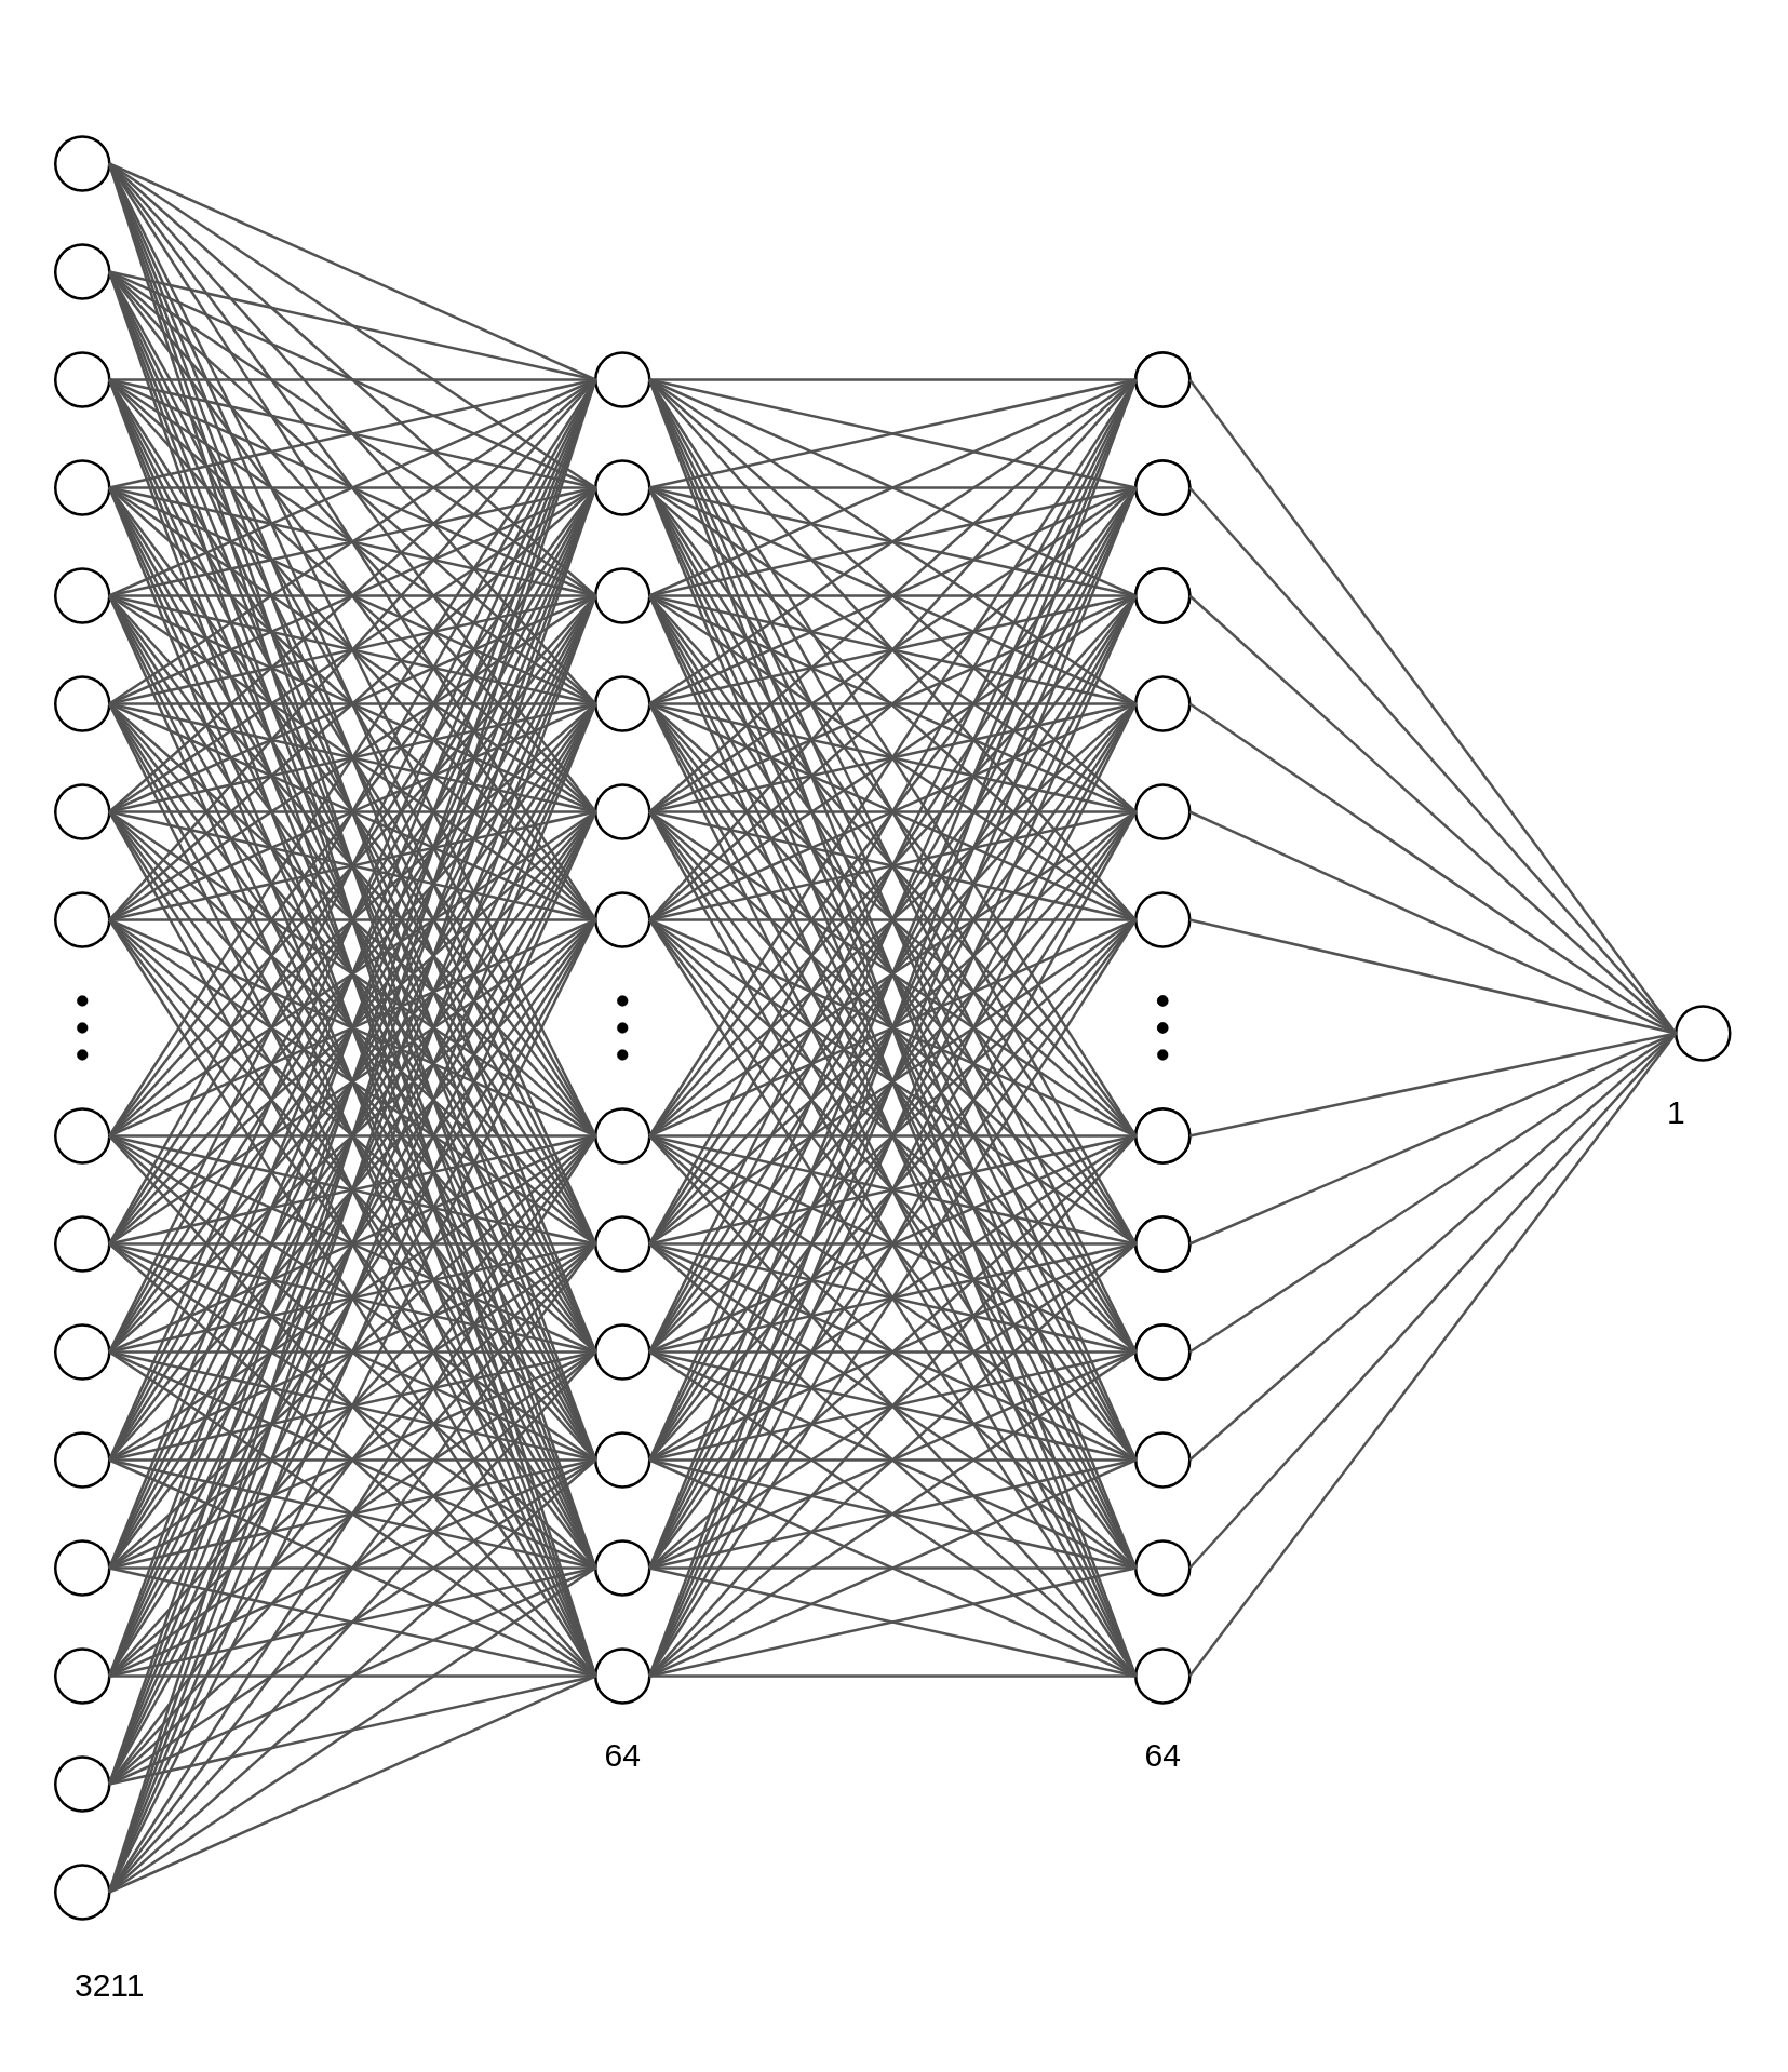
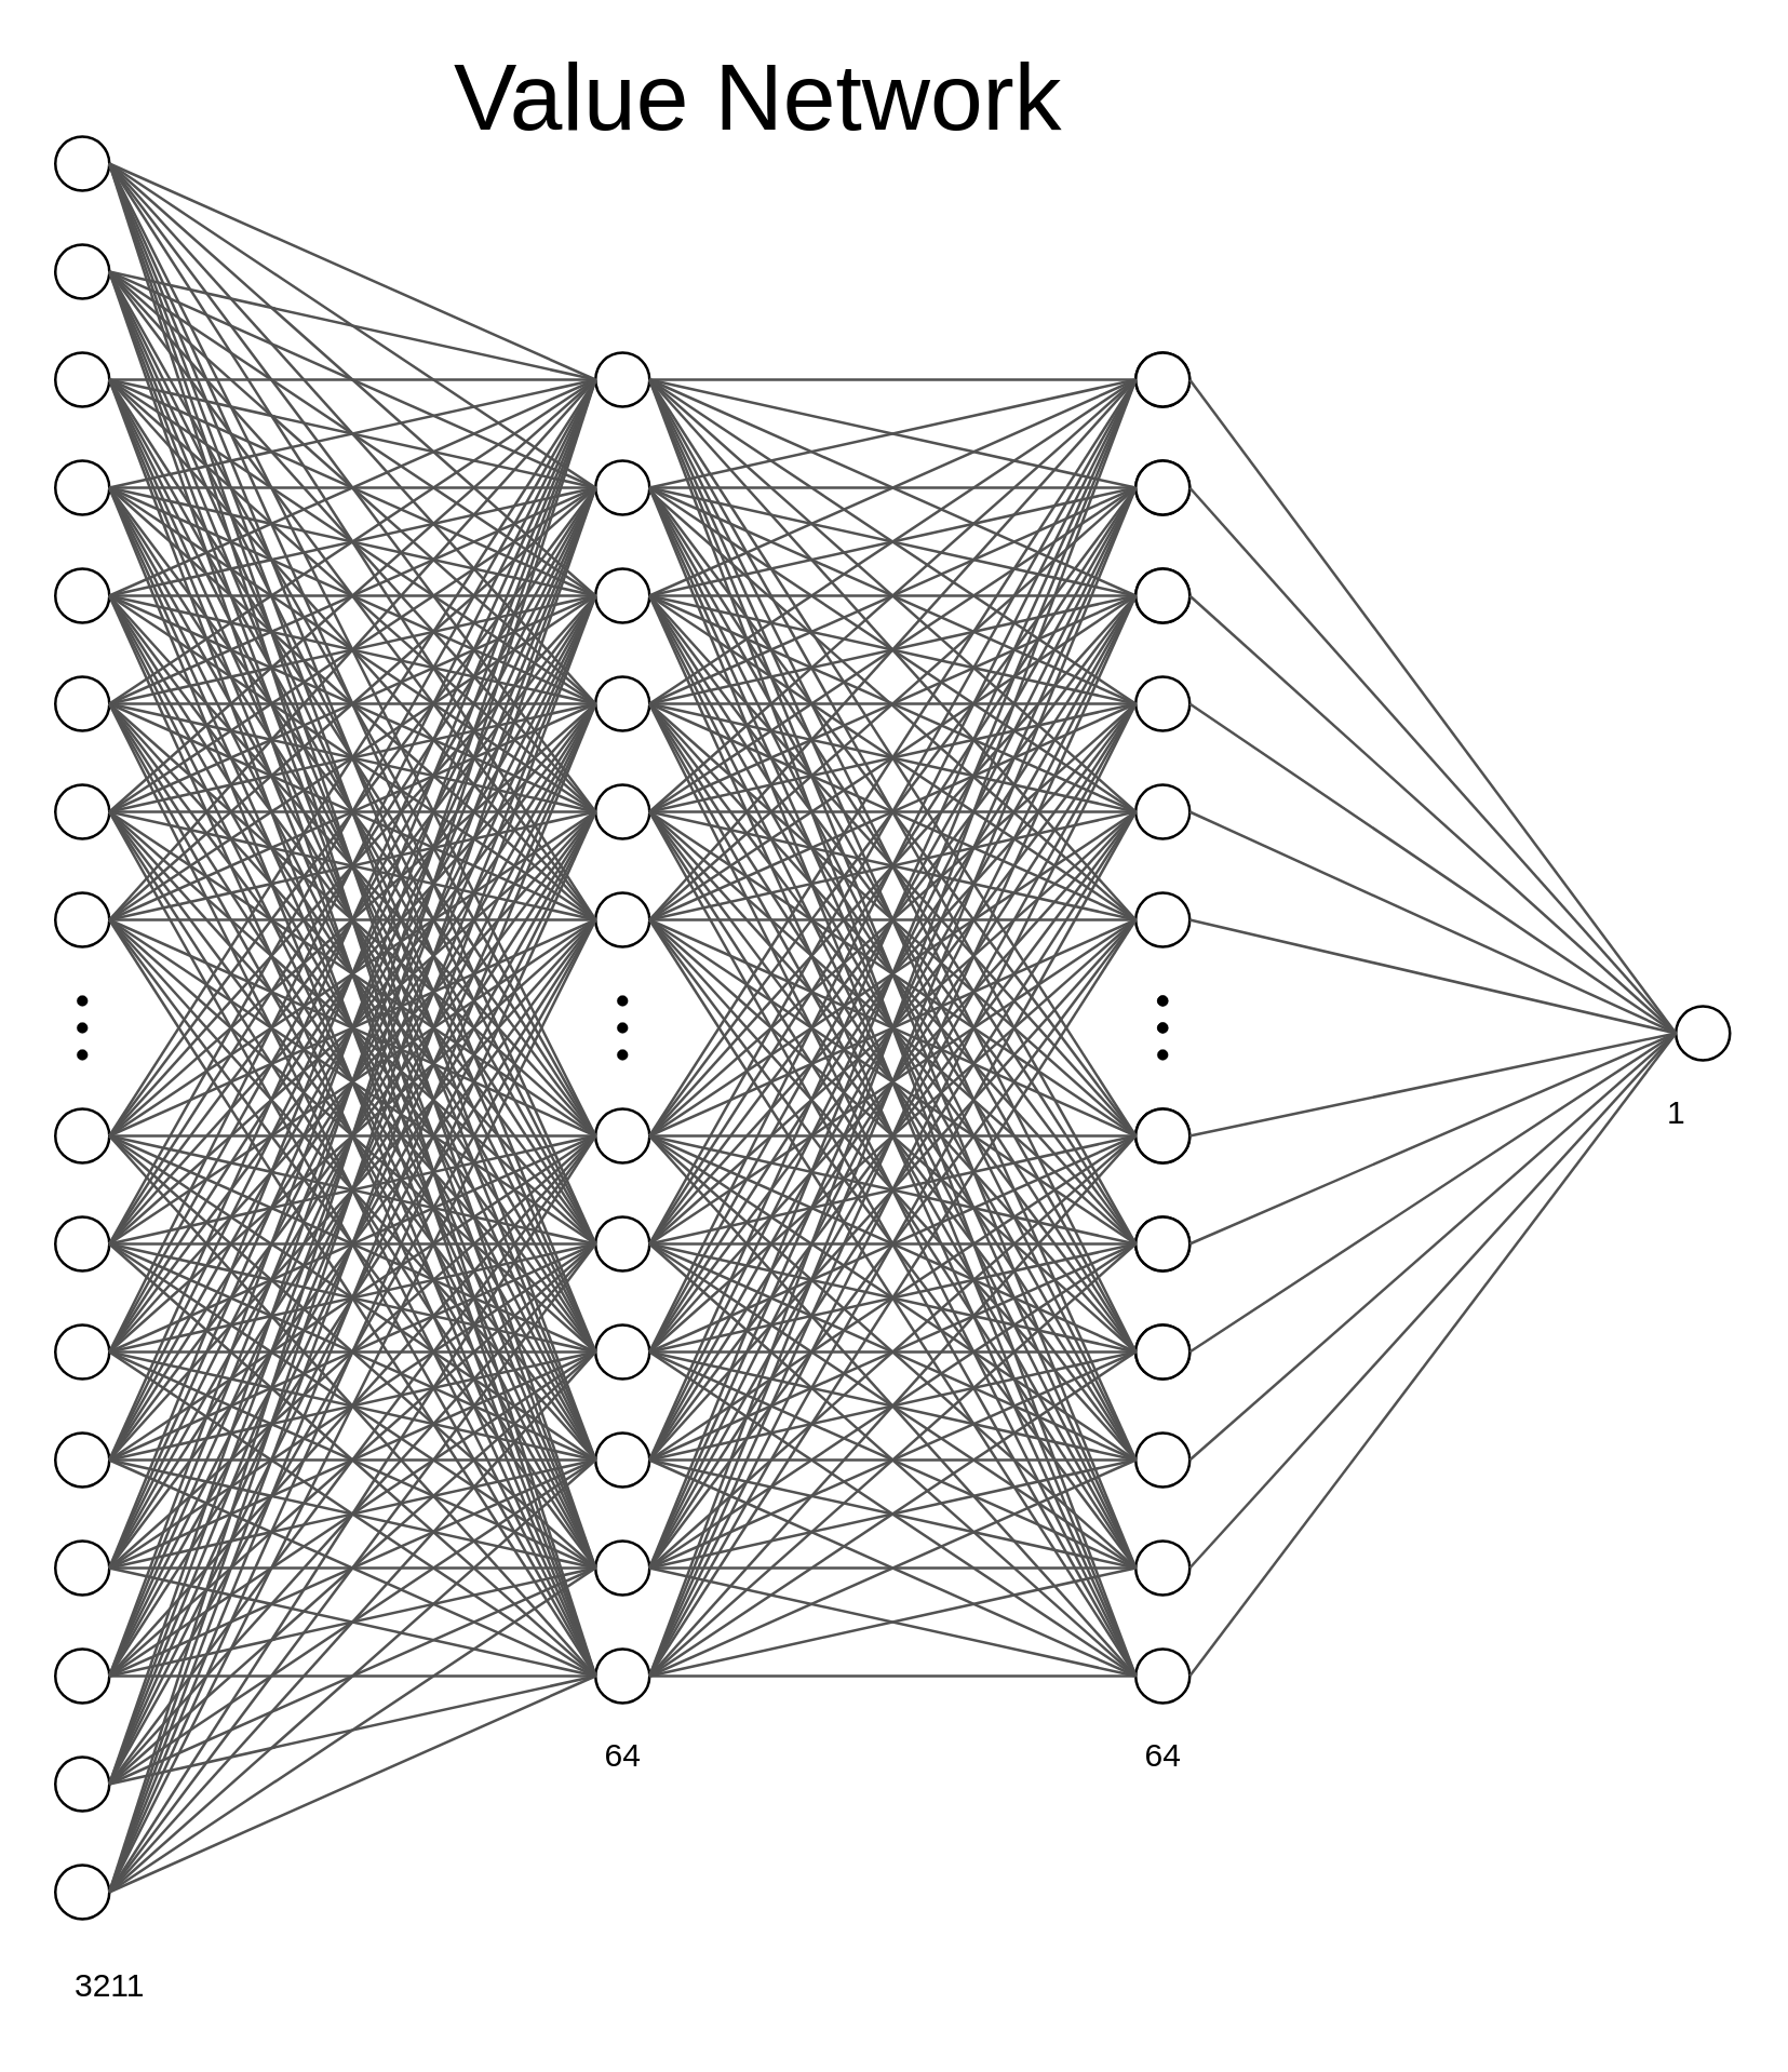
+ <mxCell id="412" value="&lt;font style=&quot;font-size: 35px;&quot;&gt;Value Network&lt;/font&gt;" style="text;html=1;align=center;verticalAlign=middle;resizable=0;points=[];autosize=1;strokeColor=none;fillColor=none;" vertex="1" parent="1"><mxGeometry x="160" y="20" width="240" height="30" as="geometry" /></mxCell>
